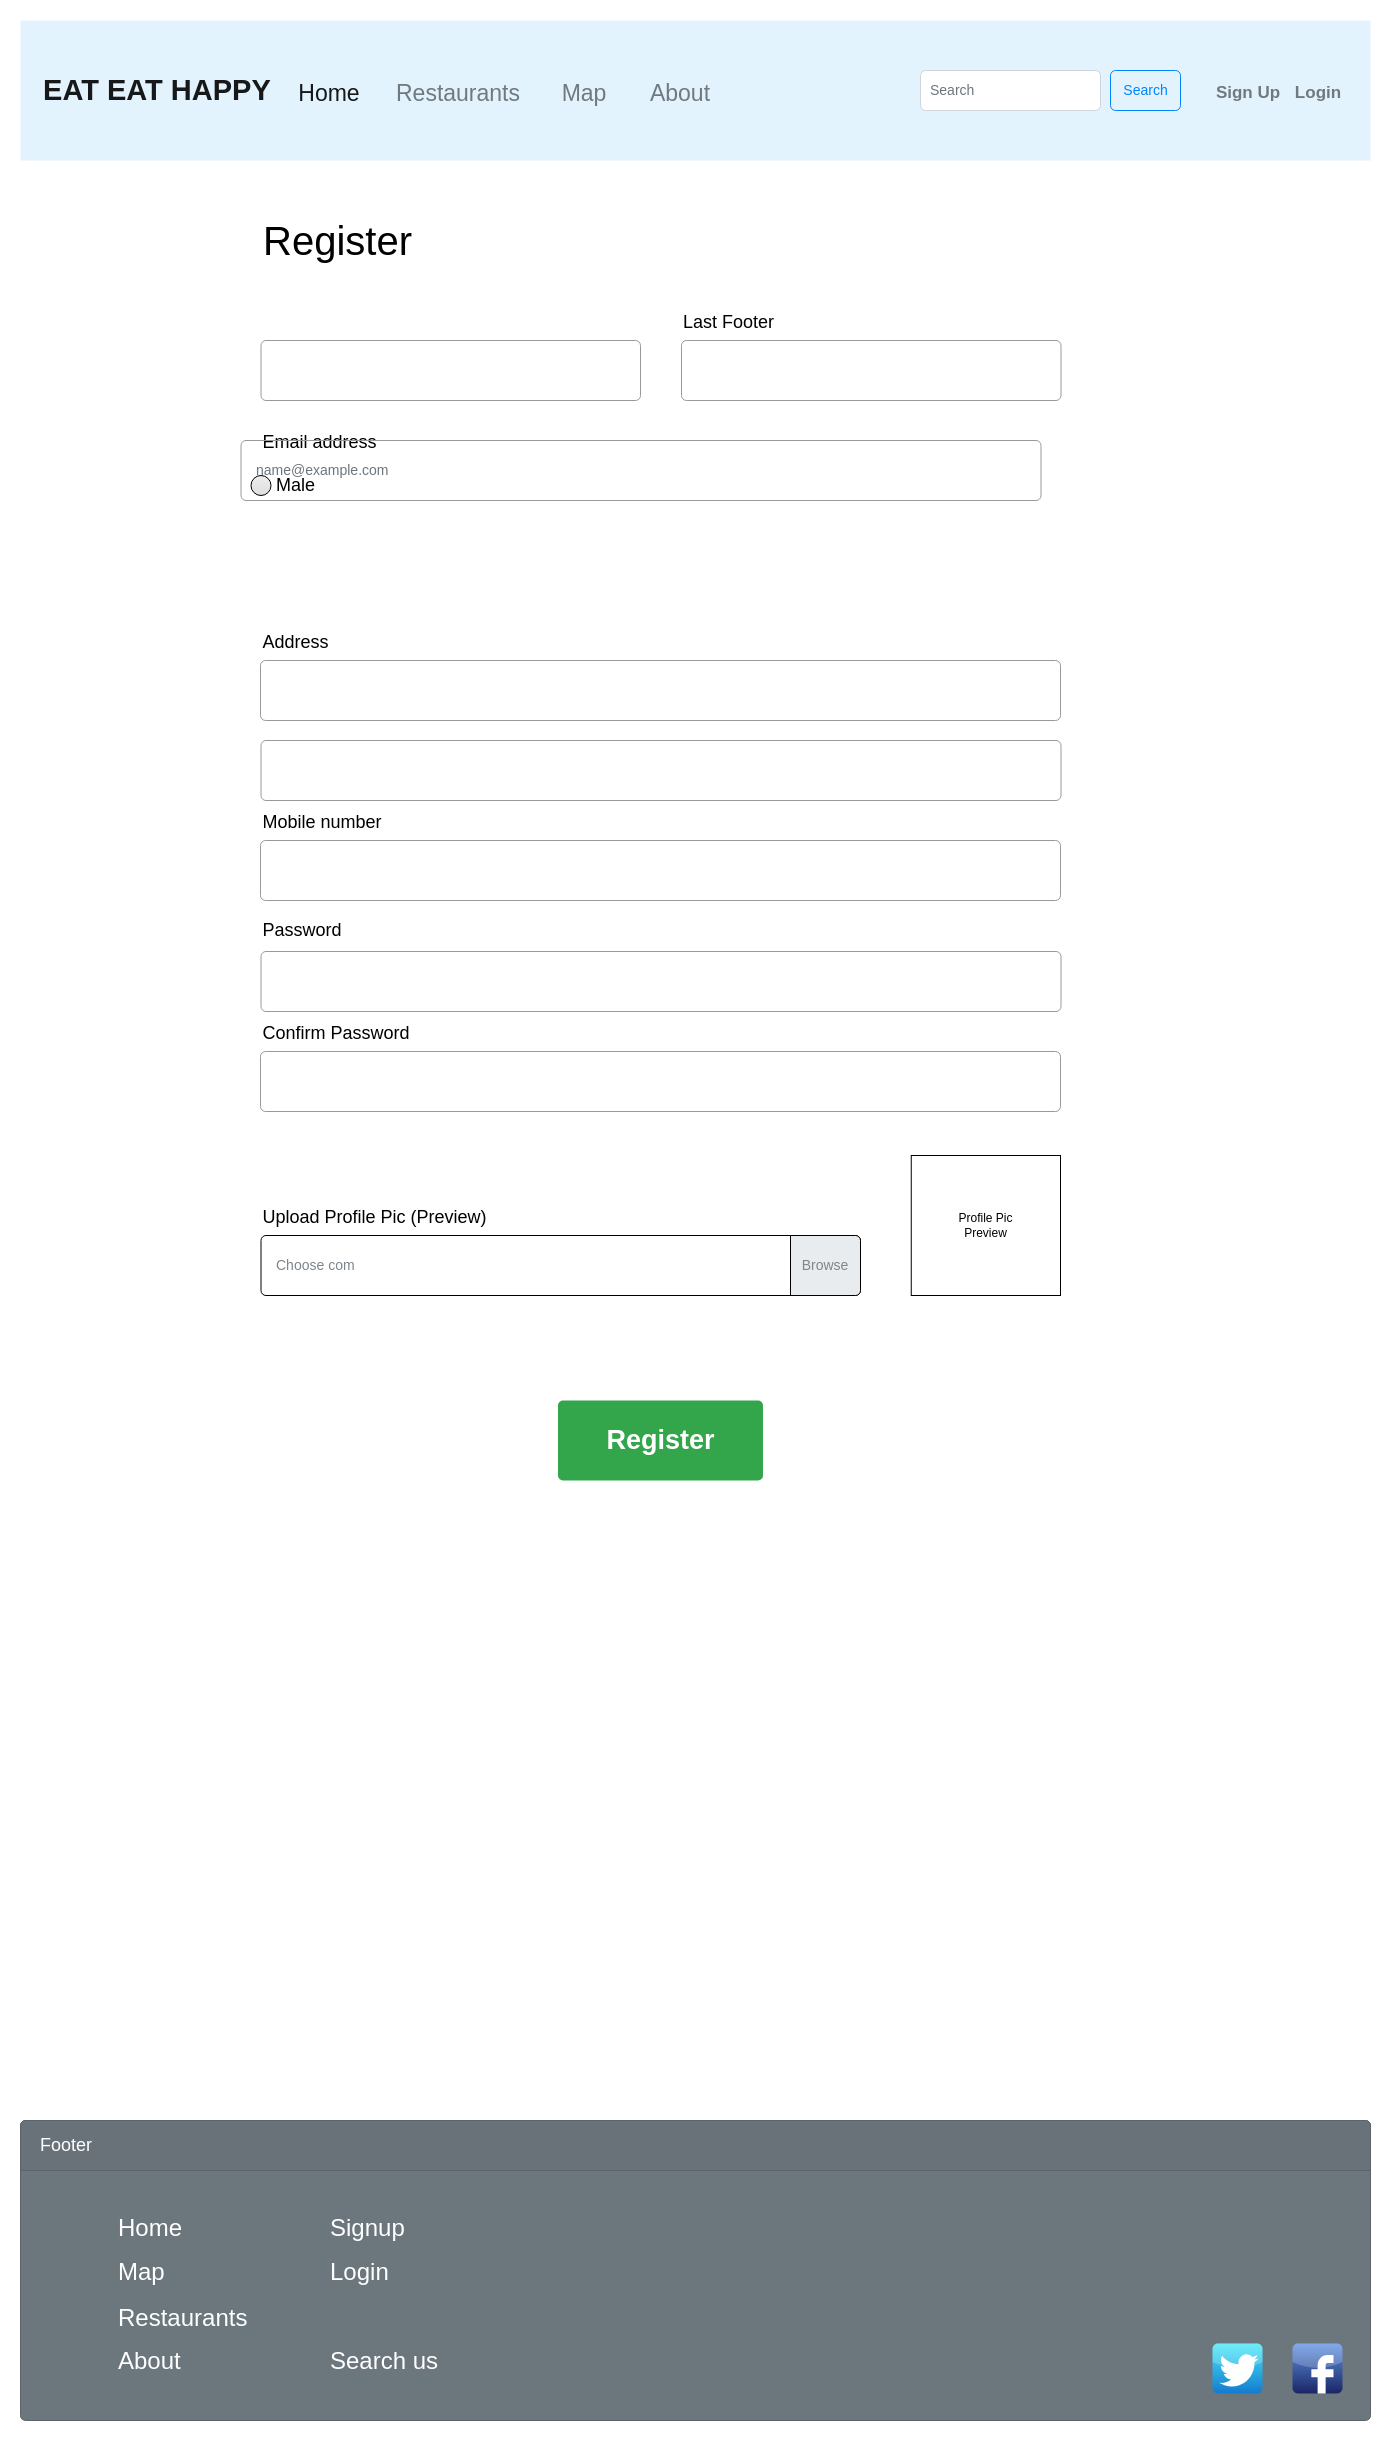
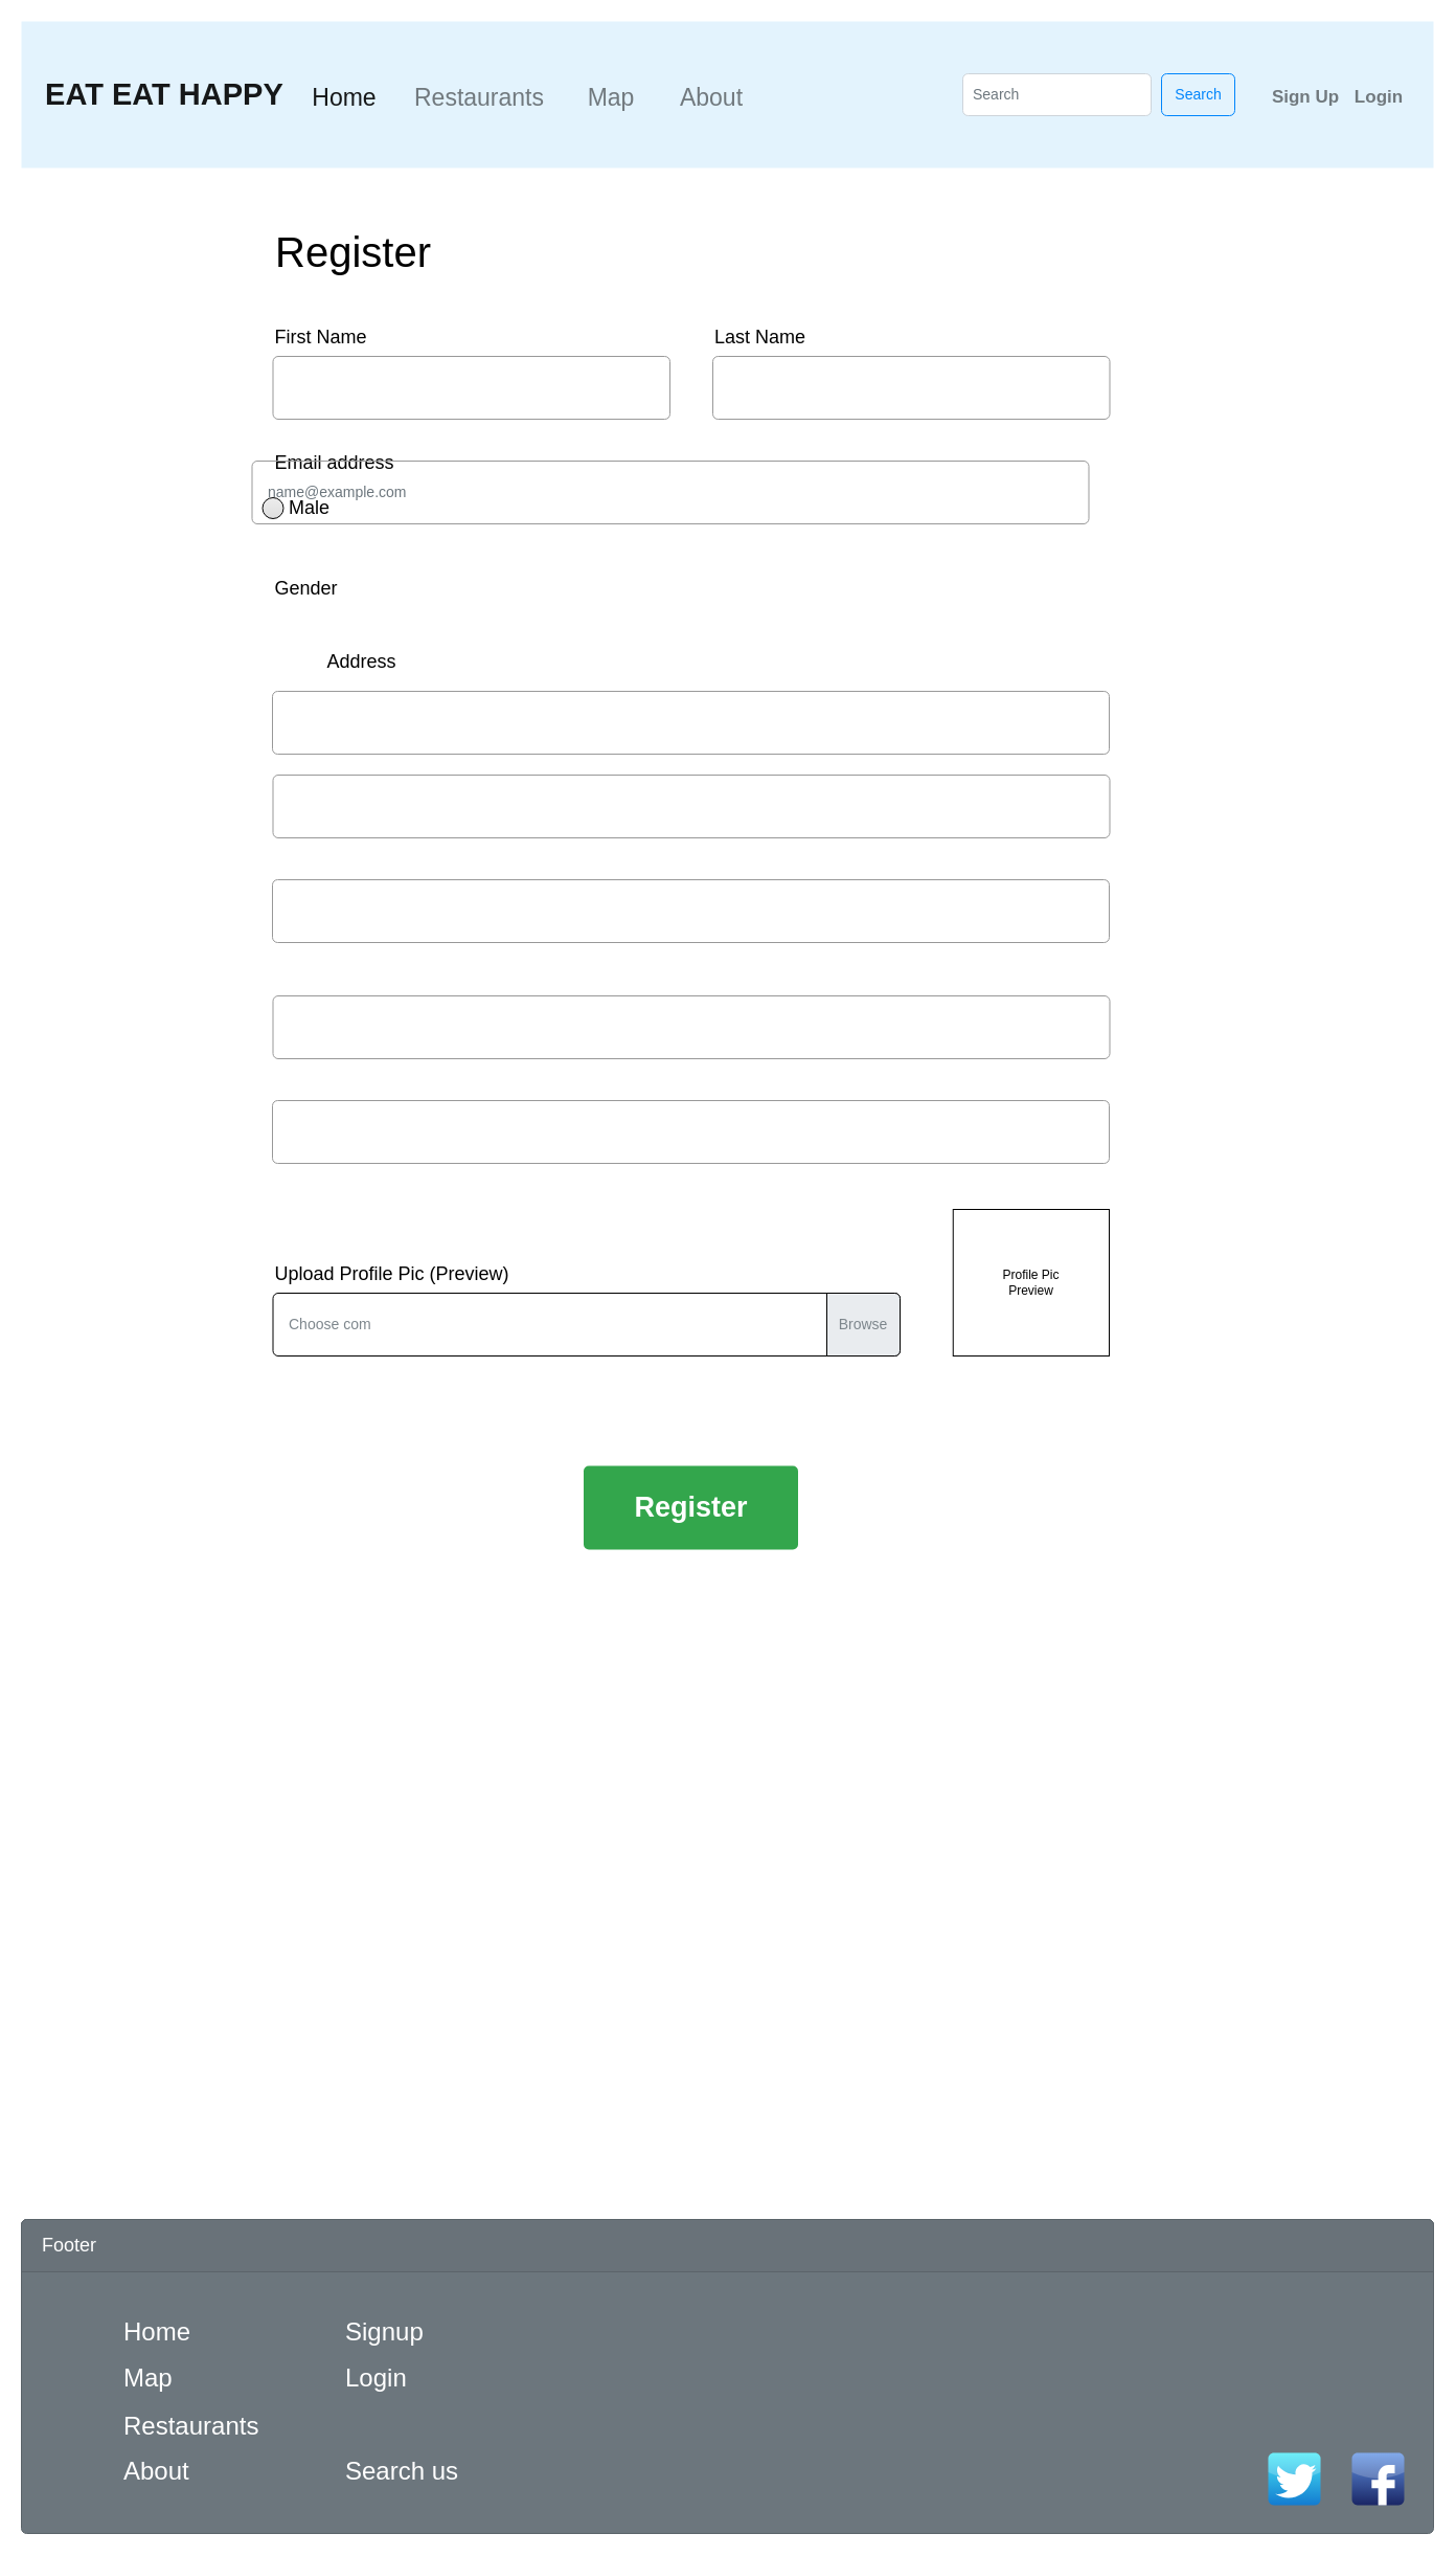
+ <mxCell id="28" value="First Name" style="fillColor=none;strokeColor=none;align=left;fontSize=18;flipV=1;" parent="1" vertex="1"><mxGeometry x="260.5" y="300" width="260" height="40" as="geometry" /></mxCell>
- <mxCell id="30" value="Last Footer" style="fillColor=none;strokeColor=none;align=left;fontSize=18;flipV=1;" parent="1" vertex="1"><mxGeometry x="681" y="300" width="260" height="40" as="geometry" /></mxCell>
+ <mxCell id="30" value="Last Name" style="fillColor=none;strokeColor=none;align=left;fontSize=18;flipV=1;" parent="1" vertex="1"><mxGeometry x="681" y="300" width="260" height="40" as="geometry" /></mxCell>
+ <mxCell id="35" value="Gender" style="fillColor=none;strokeColor=none;align=left;fontSize=18;flipV=1;" parent="1" vertex="1"><mxGeometry x="260.5" y="540" width="260" height="40" as="geometry" /></mxCell>
- <mxCell id="36" value="Address" style="fillColor=none;strokeColor=none;align=left;fontSize=18;flipV=1;" parent="1" vertex="1"><mxGeometry x="260.5" y="620" width="260" height="40" as="geometry" /></mxCell>
+ <mxCell id="36" value="Address" style="fillColor=none;strokeColor=none;align=left;fontSize=18;flipV=1;" parent="1" vertex="1"><mxGeometry x="310.5" y="610" width="260" height="40" as="geometry" /></mxCell>
- <mxCell id="39" value="Mobile number" style="fillColor=none;strokeColor=none;align=left;fontSize=18;flipV=1;" parent="1" vertex="1"><mxGeometry x="260.5" y="800" width="260" height="40" as="geometry" /></mxCell>
- <mxCell id="25" value="Password" style="fillColor=none;strokeColor=none;align=left;fontSize=18;flipV=1;" parent="1" vertex="1"><mxGeometry x="260.5" y="908" width="260" height="40" as="geometry" /></mxCell>
- <mxCell id="32" value="Confirm Password" style="fillColor=none;strokeColor=none;align=left;fontSize=18;flipV=1;" parent="1" vertex="1"><mxGeometry x="260.5" y="1011" width="260" height="40" as="geometry" /></mxCell>
